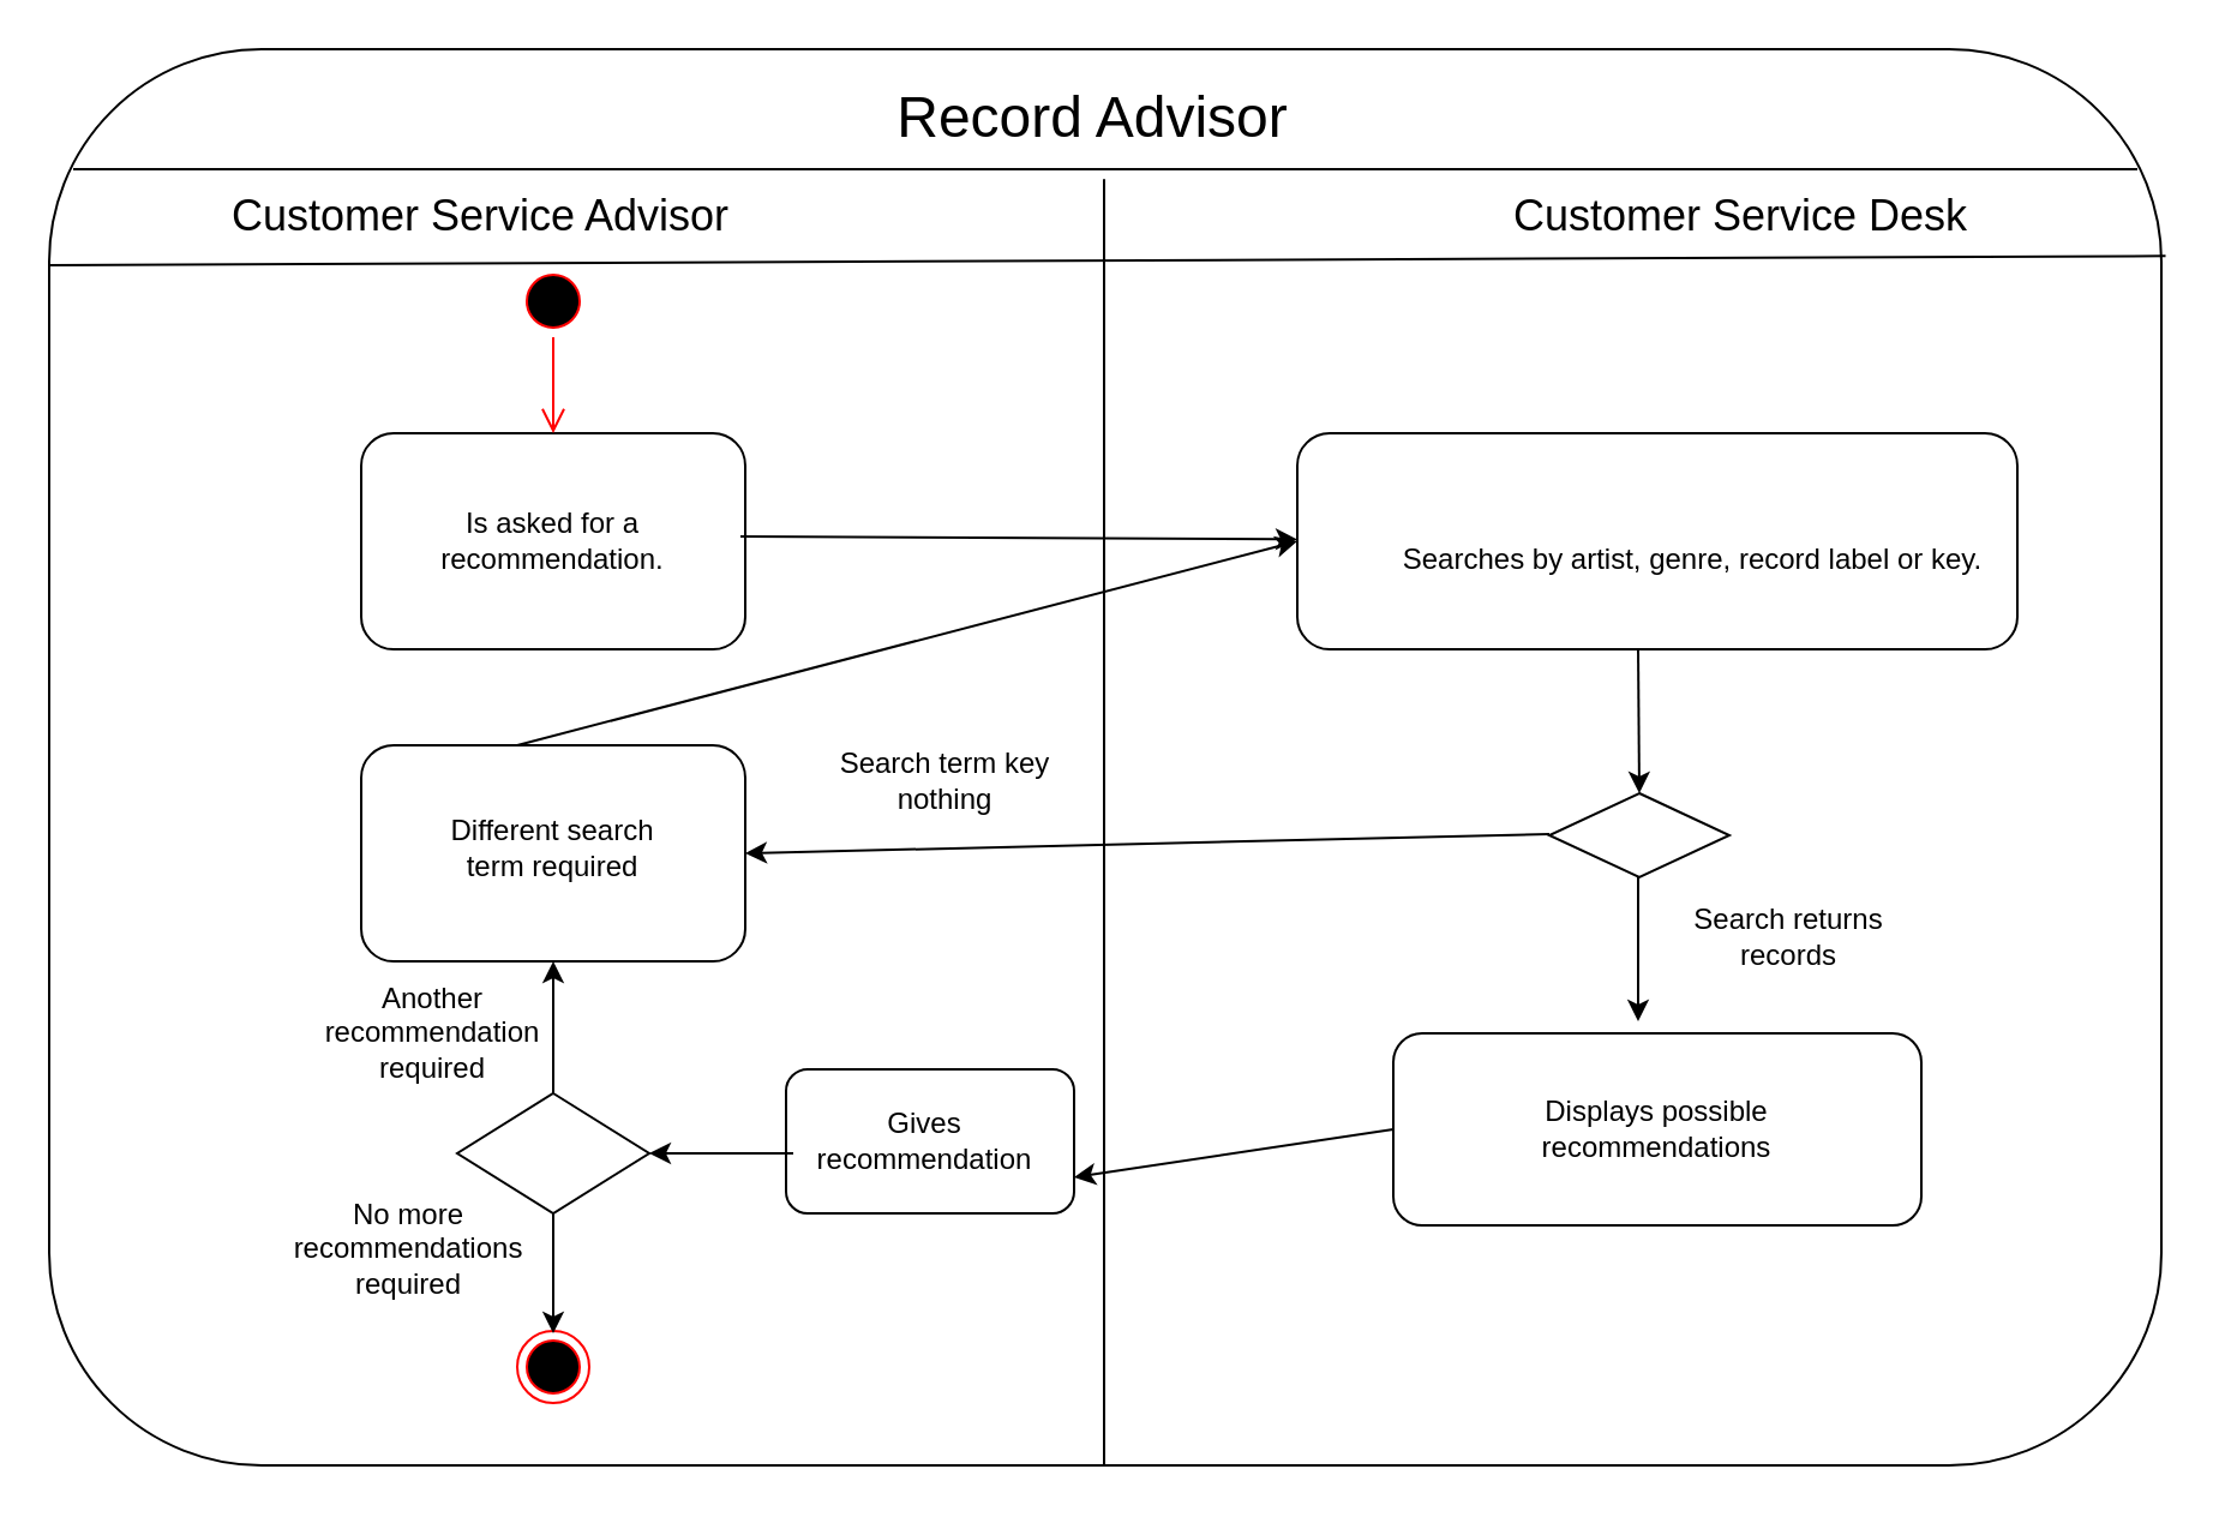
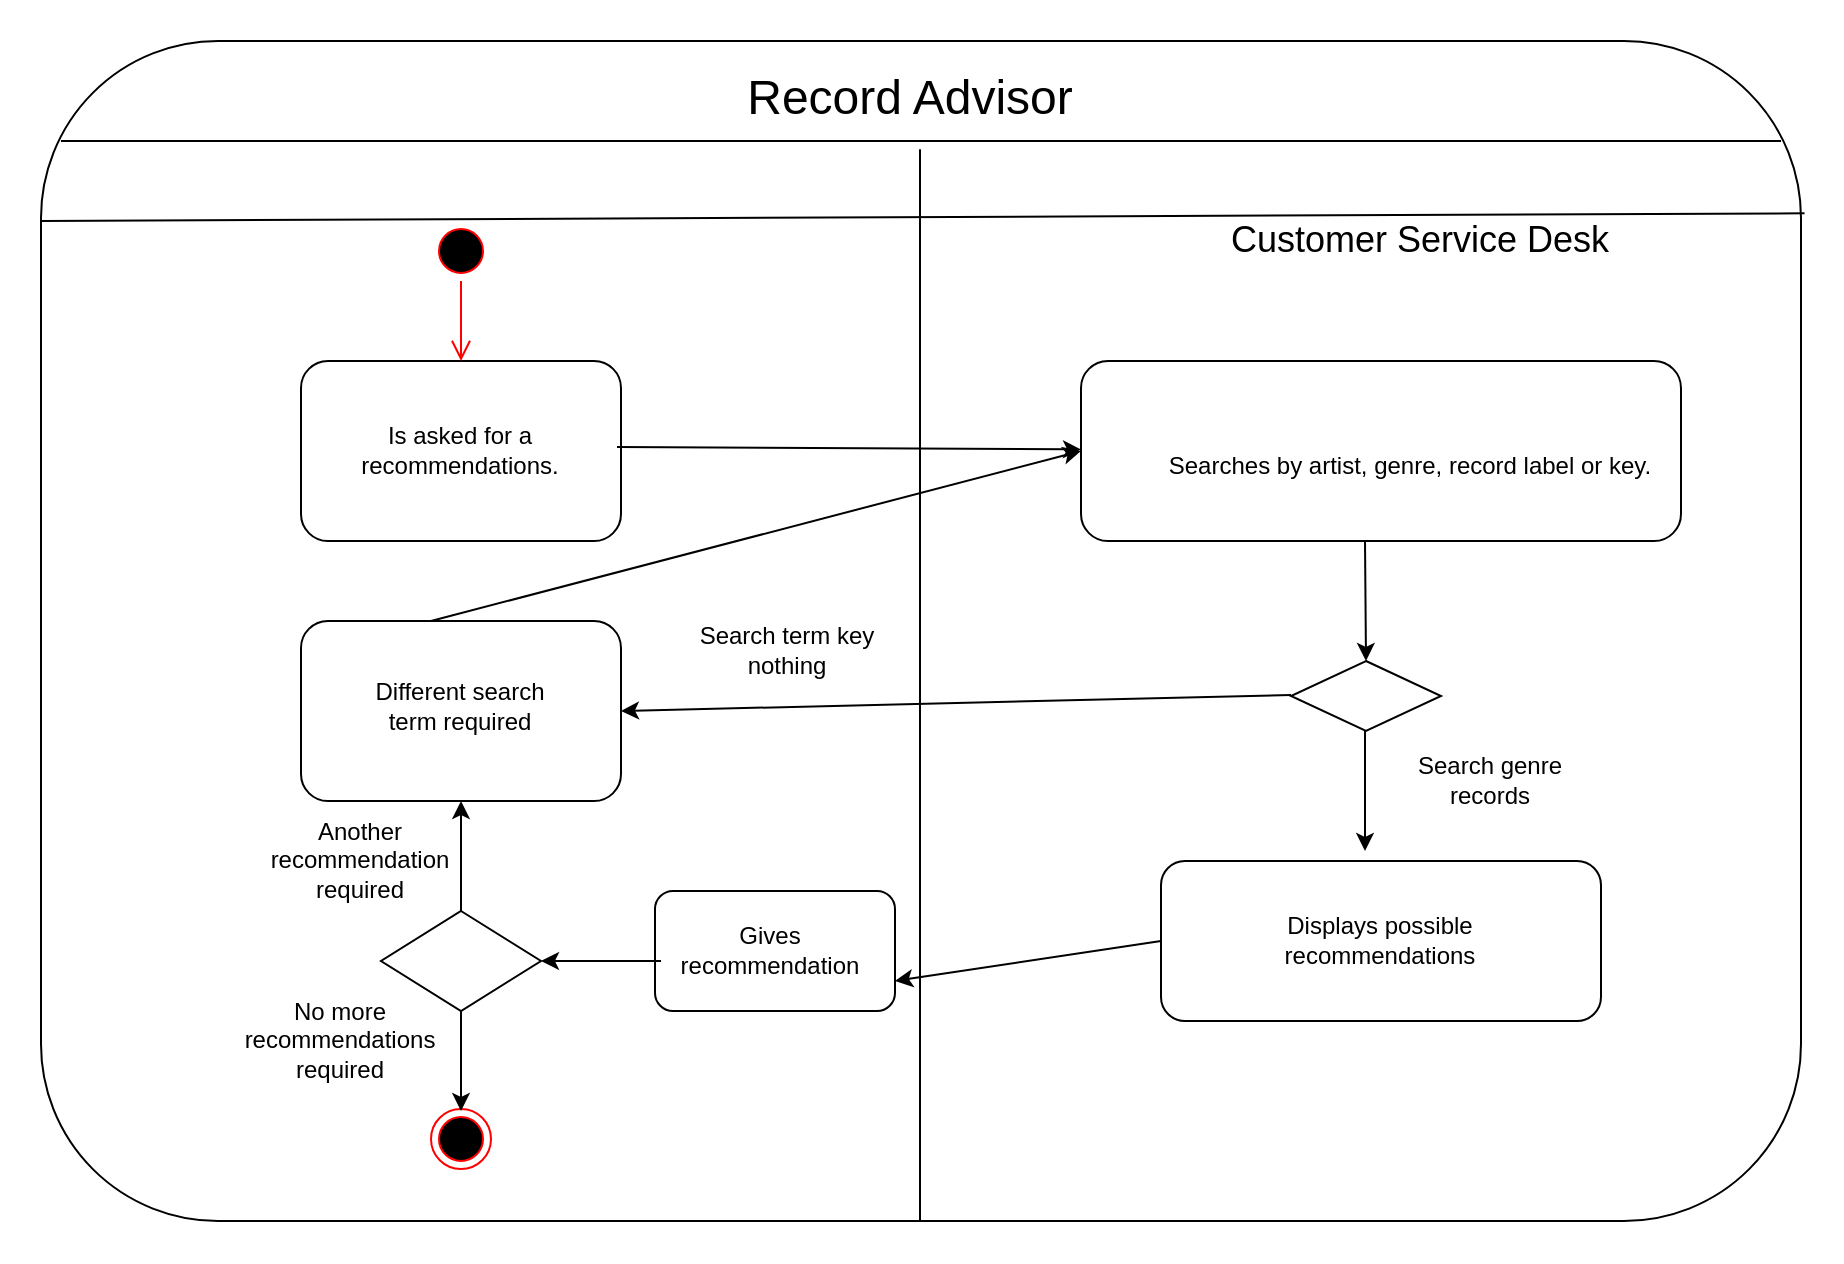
- <mxCell id="10" value="&lt;font style=&quot;font-size: 18px&quot;&gt;Customer Service Advisor&lt;/font&gt;" style="text;html=1;strokeColor=none;fillColor=none;align=center;verticalAlign=middle;whiteSpace=wrap;rounded=0;" vertex="1" parent="1"><mxGeometry x="70" y="80" width="260" height="20" as="geometry" /></mxCell>
- <mxCell id="12" value="&lt;font style=&quot;font-size: 18px&quot;&gt;Customer Service Desk&lt;/font&gt;" style="text;html=1;strokeColor=none;fillColor=none;align=center;verticalAlign=middle;whiteSpace=wrap;rounded=0;" vertex="1" parent="1"><mxGeometry x="590" y="80" width="270" height="20" as="geometry" /></mxCell>
+ <mxCell id="12" value="&lt;font style=&quot;font-size: 18px&quot;&gt;Customer Service Desk&lt;/font&gt;" style="text;html=1;strokeColor=none;fillColor=none;align=center;verticalAlign=middle;whiteSpace=wrap;rounded=0;" vertex="1" parent="1"><mxGeometry x="575" y="110" width="270" height="20" as="geometry" /></mxCell>
- <mxCell id="13" value="Is asked for a recommendation." style="text;html=1;strokeColor=none;fillColor=none;align=center;verticalAlign=middle;whiteSpace=wrap;rounded=0;" vertex="1" parent="1"><mxGeometry x="165" y="195" width="130" height="60" as="geometry" /></mxCell>
+ <mxCell id="13" value="Is asked for a recommendations." style="text;html=1;strokeColor=none;fillColor=none;align=center;verticalAlign=middle;whiteSpace=wrap;rounded=0;" vertex="1" parent="1"><mxGeometry x="165" y="195" width="130" height="60" as="geometry" /></mxCell>
- <mxCell id="23" value="Search returns records" style="text;html=1;strokeColor=none;fillColor=none;align=center;verticalAlign=middle;whiteSpace=wrap;rounded=0;" vertex="1" parent="1"><mxGeometry x="690" y="380" width="110" height="20" as="geometry" /></mxCell>
+ <mxCell id="23" value="Search genre records" style="text;html=1;strokeColor=none;fillColor=none;align=center;verticalAlign=middle;whiteSpace=wrap;rounded=0;" vertex="1" parent="1"><mxGeometry x="690" y="380" width="110" height="20" as="geometry" /></mxCell>
